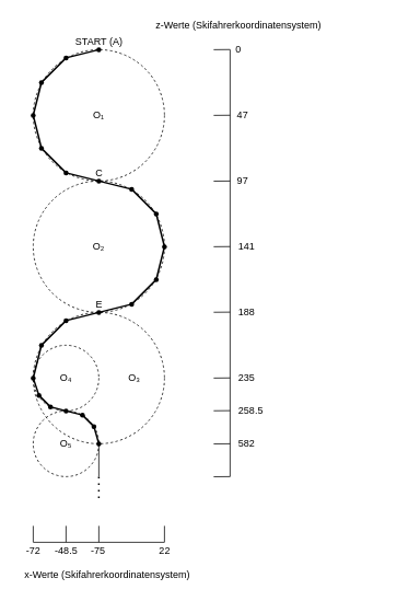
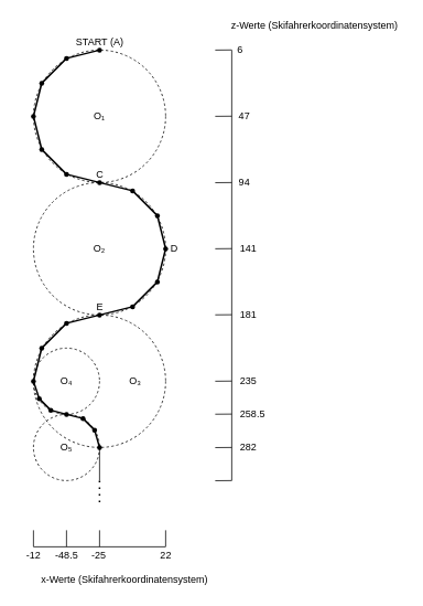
- <mxCell id="34" value="z-Werte (Skifahrerkoordinatensystem)" style="text;html=1;align=center;verticalAlign=middle;resizable=0;points=[];autosize=1;strokeColor=none;" vertex="1" parent="1"><mxGeometry x="180" y="20" width="220" height="20" as="geometry" /></mxCell>
+ <mxCell id="34" value="z-Werte (Skifahrerkoordinatensystem)" style="text;html=1;align=center;verticalAlign=middle;resizable=0;points=[];autosize=1;strokeColor=none;" vertex="1" parent="1"><mxGeometry x="270" y="20" width="220" height="20" as="geometry" /></mxCell>
- <mxCell id="35" value="0" style="text;html=1;align=center;verticalAlign=middle;resizable=0;points=[];autosize=1;strokeColor=none;" vertex="1" parent="1"><mxGeometry x="280" y="50" width="20" height="20" as="geometry" /></mxCell>
+ <mxCell id="35" value="6" style="text;html=1;align=center;verticalAlign=middle;resizable=0;points=[];autosize=1;strokeColor=none;" vertex="1" parent="1"><mxGeometry x="280" y="50" width="20" height="20" as="geometry" /></mxCell>
- <mxCell id="46" value="97" style="text;html=1;align=center;verticalAlign=middle;resizable=0;points=[];autosize=1;strokeColor=none;" vertex="1" parent="1"><mxGeometry x="280" y="210" width="30" height="20" as="geometry" /></mxCell>
+ <mxCell id="46" value="94" style="text;html=1;align=center;verticalAlign=middle;resizable=0;points=[];autosize=1;strokeColor=none;" vertex="1" parent="1"><mxGeometry x="280" y="210" width="30" height="20" as="geometry" /></mxCell>
+ <mxCell id="12" value="D" style="text;html=1;align=center;verticalAlign=middle;resizable=0;points=[];autosize=1;strokeColor=none;" parent="1" vertex="1"><mxGeometry x="200" y="290" width="20" height="20" as="geometry" /></mxCell>
- <mxCell id="48" value="188" style="text;html=1;align=center;verticalAlign=middle;resizable=0;points=[];autosize=1;strokeColor=none;" vertex="1" parent="1"><mxGeometry x="280" y="370" width="40" height="20" as="geometry" /></mxCell>
+ <mxCell id="48" value="181" style="text;html=1;align=center;verticalAlign=middle;resizable=0;points=[];autosize=1;strokeColor=none;" vertex="1" parent="1"><mxGeometry x="280" y="370" width="40" height="20" as="geometry" /></mxCell>
- <mxCell id="51" value="582" style="text;html=1;align=center;verticalAlign=middle;resizable=0;points=[];autosize=1;strokeColor=none;" vertex="1" parent="1"><mxGeometry x="280" y="530" width="40" height="20" as="geometry" /></mxCell>
+ <mxCell id="51" value="282" style="text;html=1;align=center;verticalAlign=middle;resizable=0;points=[];autosize=1;strokeColor=none;" vertex="1" parent="1"><mxGeometry x="280" y="530" width="40" height="20" as="geometry" /></mxCell>
- <mxCell id="59" value="-72" style="text;html=1;align=center;verticalAlign=middle;resizable=0;points=[];autosize=1;strokeColor=none;" vertex="1" parent="1"><mxGeometry x="25" y="660" width="30" height="20" as="geometry" /></mxCell>
+ <mxCell id="59" value="-12" style="text;html=1;align=center;verticalAlign=middle;resizable=0;points=[];autosize=1;strokeColor=none;" vertex="1" parent="1"><mxGeometry x="25" y="660" width="30" height="20" as="geometry" /></mxCell>
- <mxCell id="58" value="-75" style="text;html=1;align=center;verticalAlign=middle;resizable=0;points=[];autosize=1;strokeColor=none;" vertex="1" parent="1"><mxGeometry x="104" y="660" width="30" height="20" as="geometry" /></mxCell>
+ <mxCell id="58" value="-25" style="text;html=1;align=center;verticalAlign=middle;resizable=0;points=[];autosize=1;strokeColor=none;" vertex="1" parent="1"><mxGeometry x="104" y="660" width="30" height="20" as="geometry" /></mxCell>
- <mxCell id="53" value="x-Werte (Skifahrerkoordinatensystem)" style="text;html=1;align=center;verticalAlign=middle;resizable=0;points=[];autosize=1;strokeColor=none;" vertex="1" parent="1"><mxGeometry x="20" y="690" width="220" height="20" as="geometry" /></mxCell>
+ <mxCell id="53" value="x-Werte (Skifahrerkoordinatensystem)" style="text;html=1;align=center;verticalAlign=middle;resizable=0;points=[];autosize=1;strokeColor=none;" vertex="1" parent="1"><mxGeometry x="40" y="690" width="220" height="20" as="geometry" /></mxCell>
